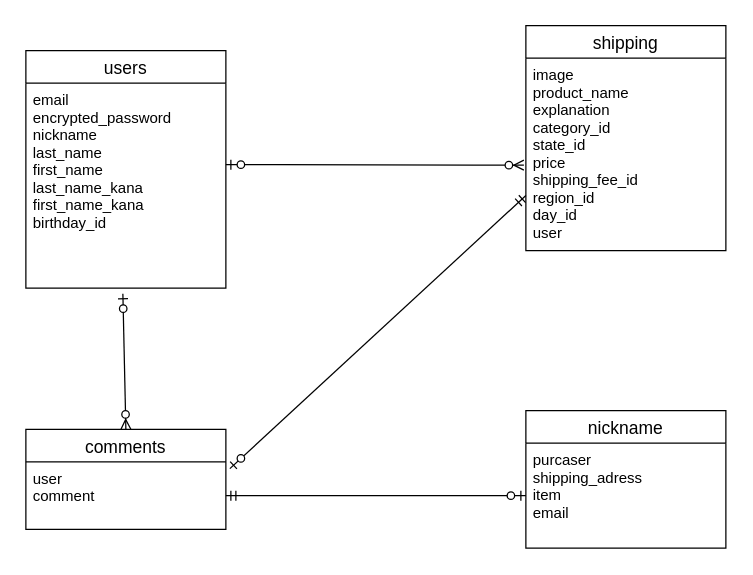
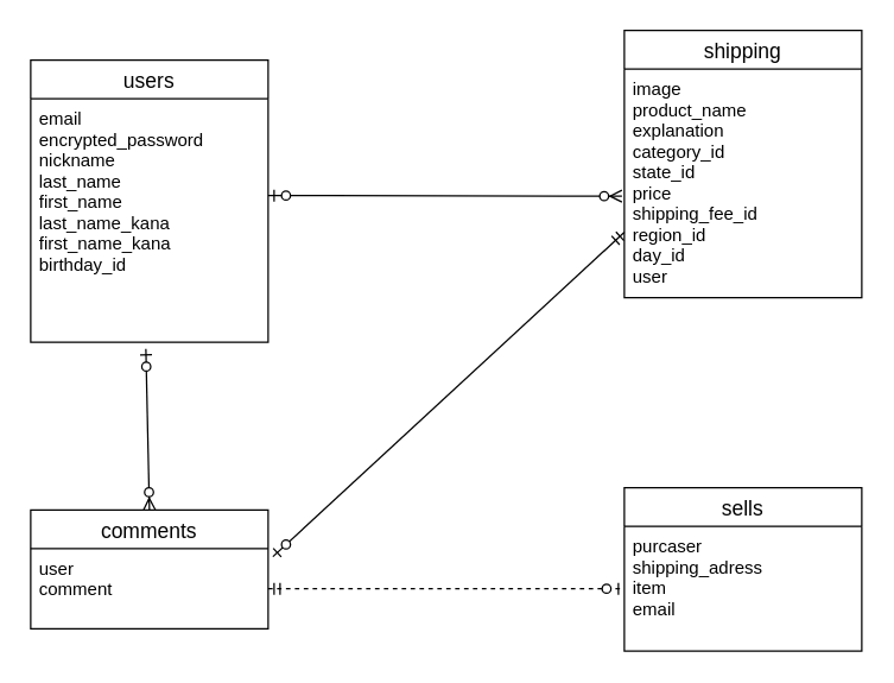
- <mxCell id="6" value="nickname" style="swimlane;fontStyle=0;childLayout=stackLayout;horizontal=1;startSize=26;horizontalStack=0;resizeParent=1;resizeParentMax=0;resizeLast=0;collapsible=1;marginBottom=0;align=center;fontSize=14;" vertex="1" parent="1"><mxGeometry x="420" y="328" width="160" height="110" as="geometry" /></mxCell>
+ <mxCell id="6" value="sells" style="swimlane;fontStyle=0;childLayout=stackLayout;horizontal=1;startSize=26;horizontalStack=0;resizeParent=1;resizeParentMax=0;resizeLast=0;collapsible=1;marginBottom=0;align=center;fontSize=14;" vertex="1" parent="1"><mxGeometry x="420" y="328" width="160" height="110" as="geometry" /></mxCell>
- <mxCell id="12" value="" style="fontSize=12;html=1;endArrow=ERzeroToOne;startArrow=ERmandOne;elbow=vertical;exitX=1;exitY=0.5;exitDx=0;exitDy=0;entryX=0;entryY=0.5;entryDx=0;entryDy=0;" edge="1" parent="1" source="11" target="7"><mxGeometry width="100" height="100" relative="1" as="geometry"><mxPoint x="180" y="280" as="sourcePoint" /><mxPoint x="280" y="180" as="targetPoint" /></mxGeometry></mxCell>
+ <mxCell id="12" value="" style="fontSize=12;html=1;endArrow=ERzeroToOne;startArrow=ERmandOne;elbow=vertical;exitX=1;exitY=0.5;exitDx=0;exitDy=0;entryX=0;entryY=0.5;entryDx=0;entryDy=0;dashed=1;" edge="1" parent="1" source="11" target="7"><mxGeometry width="100" height="100" relative="1" as="geometry"><mxPoint x="180" y="280" as="sourcePoint" /><mxPoint x="280" y="180" as="targetPoint" /></mxGeometry></mxCell>
